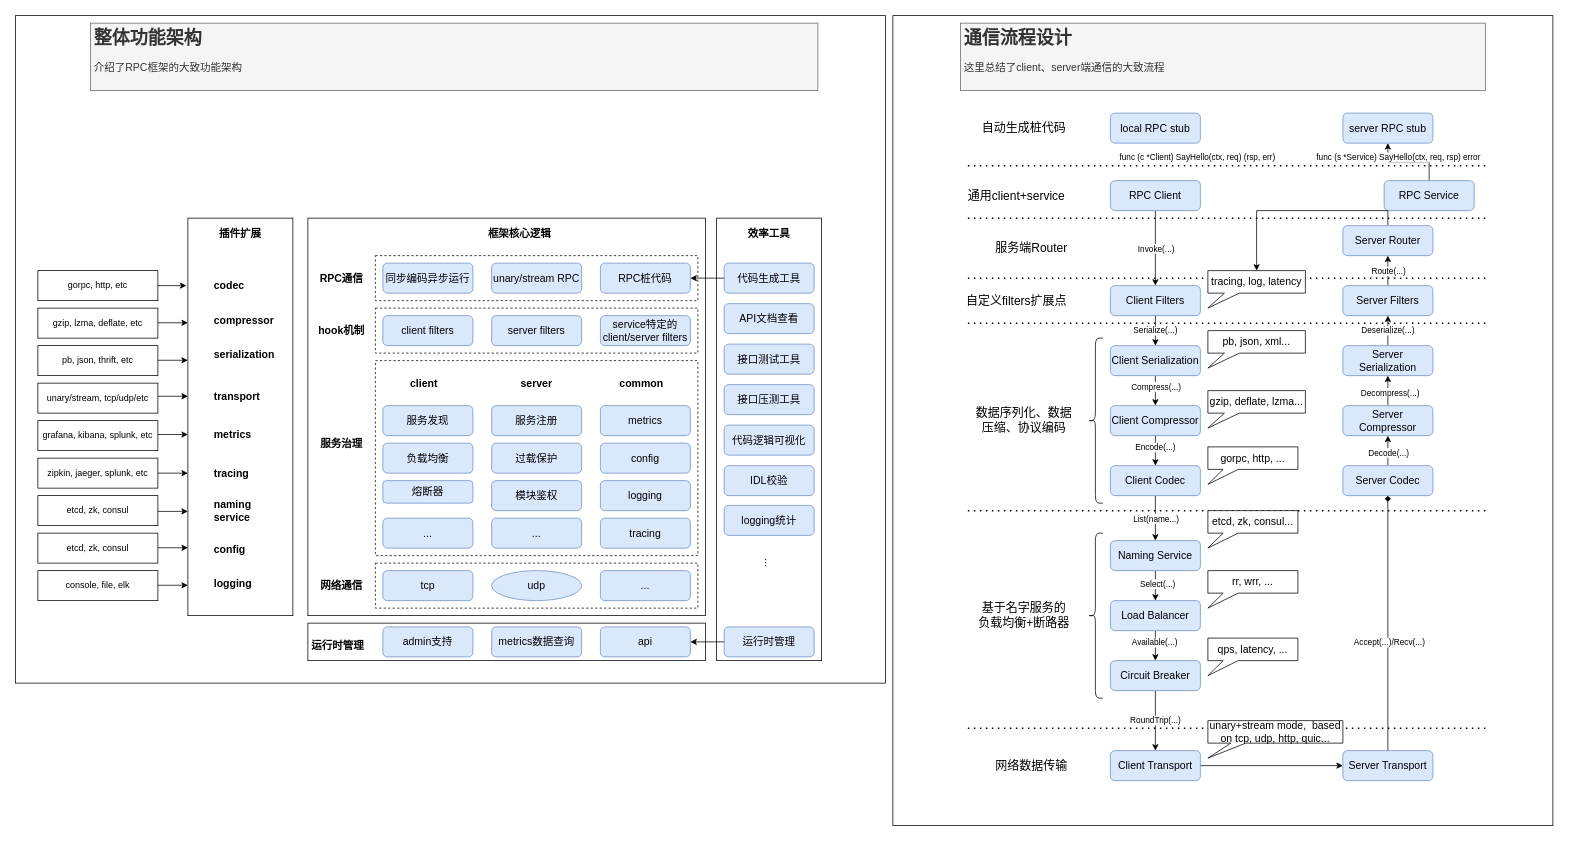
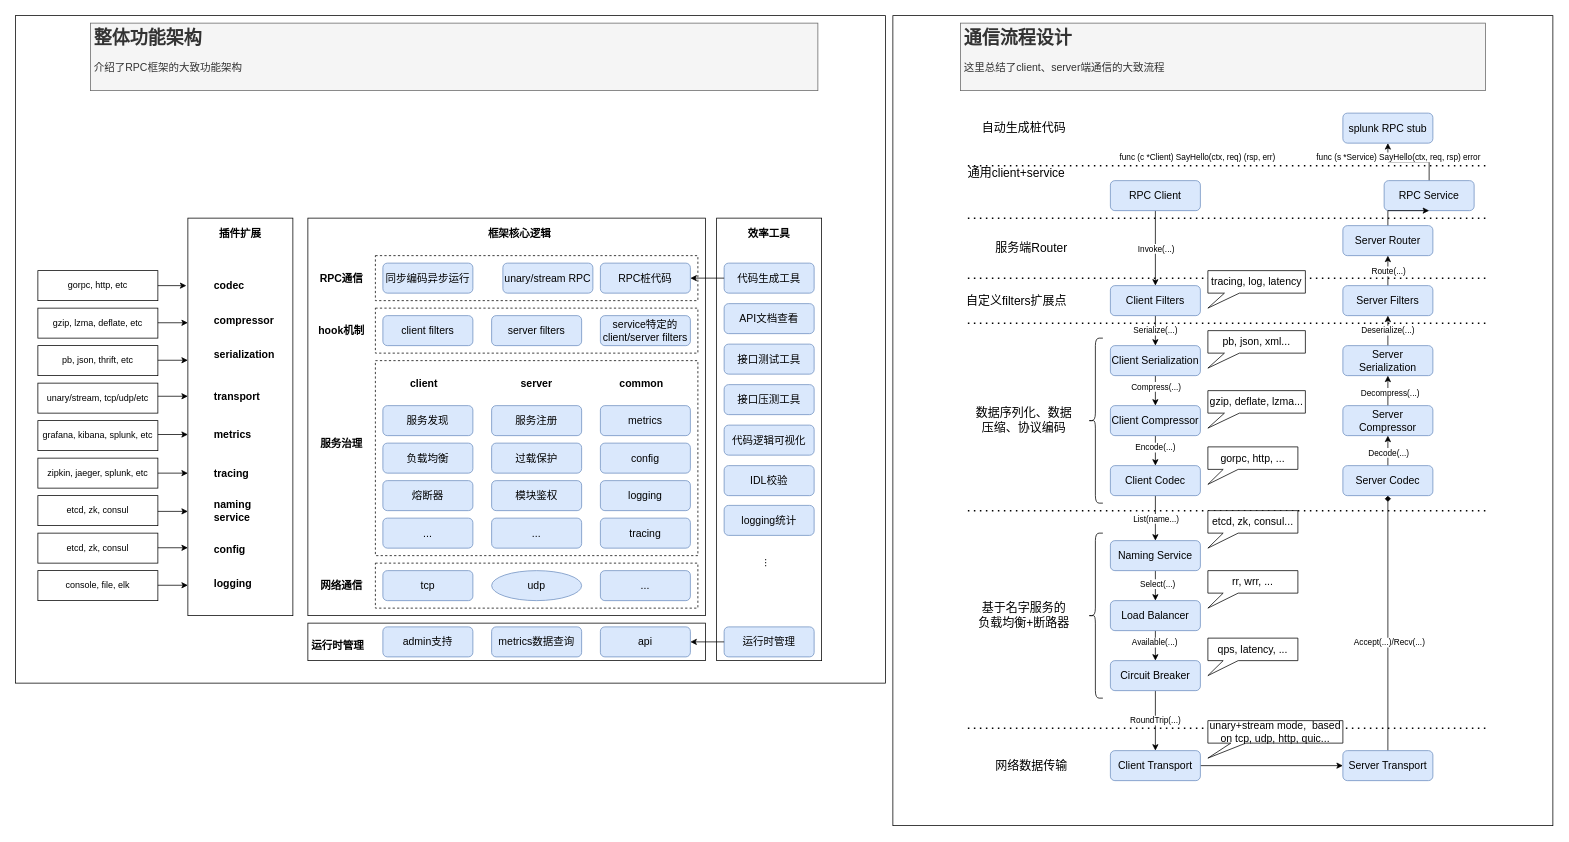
- <mxCell id="38" value="&lt;span style=&quot;font-size: 14px&quot;&gt;local RPC stub&lt;/span&gt;" style="rounded=1;whiteSpace=wrap;html=1;fillColor=#dae8fc;strokeColor=#6c8ebf;" parent="1" vertex="1"><mxGeometry x="1480" y="150" width="120" height="40" as="geometry" /></mxCell>
- <mxCell id="37" value="&lt;span style=&quot;font-size: 14px&quot;&gt;server RPC stub&lt;/span&gt;" style="rounded=1;whiteSpace=wrap;html=1;fillColor=#dae8fc;strokeColor=#6c8ebf;" parent="1" vertex="1"><mxGeometry x="1790" y="150" width="120" height="40" as="geometry" /></mxCell>
+ <mxCell id="37" value="&lt;span style=&quot;font-size: 14px&quot;&gt;splunk RPC stub&lt;/span&gt;" style="rounded=1;whiteSpace=wrap;html=1;fillColor=#dae8fc;strokeColor=#6c8ebf;" parent="1" vertex="1"><mxGeometry x="1790" y="150" width="120" height="40" as="geometry" /></mxCell>
- <mxCell id="63" value="通用client+service" style="text;html=1;strokeColor=none;fillColor=none;align=center;verticalAlign=middle;whiteSpace=wrap;rounded=0;fontSize=16;" parent="1" vertex="1"><mxGeometry x="1270" y="250" width="170" height="20" as="geometry" /></mxCell>
+ <mxCell id="63" value="通用client+service" style="text;html=1;strokeColor=none;fillColor=none;align=center;verticalAlign=middle;whiteSpace=wrap;rounded=0;fontSize=16;" parent="1" vertex="1"><mxGeometry x="1270" y="220" width="170" height="20" as="geometry" /></mxCell>
- <mxCell id="60" style="edgeStyle=orthogonalEdgeStyle;rounded=0;orthogonalLoop=1;jettySize=auto;html=1;exitX=0.5;exitY=0;exitDx=0;exitDy=0;" parent="1" source="61" target="71" edge="1"><mxGeometry relative="1" as="geometry" /></mxCell>
+ <mxCell id="60" style="edgeStyle=orthogonalEdgeStyle;rounded=0;orthogonalLoop=1;jettySize=auto;html=1;exitX=0.5;exitY=0;exitDx=0;exitDy=0;entryX=0.5;entryY=1;entryDx=0;entryDy=0;" parent="1" source="61" target="10" edge="1"><mxGeometry relative="1" as="geometry" /></mxCell>
- <mxCell id="87" value="&lt;span style=&quot;font-size: 14px&quot;&gt;unary/stream RPC&lt;/span&gt;" style="rounded=1;whiteSpace=wrap;html=1;fillColor=#dae8fc;strokeColor=#6c8ebf;" parent="1" vertex="1"><mxGeometry x="655" y="350" width="120" height="40" as="geometry" /></mxCell>
+ <mxCell id="87" value="&lt;span style=&quot;font-size: 14px&quot;&gt;unary/stream RPC&lt;/span&gt;" style="rounded=1;whiteSpace=wrap;html=1;fillColor=#dae8fc;strokeColor=#6c8ebf;" parent="1" vertex="1"><mxGeometry x="670" y="350" width="120" height="40" as="geometry" /></mxCell>
- <mxCell id="97" value="&lt;span style=&quot;font-size: 14px&quot;&gt;熔断器&lt;/span&gt;" style="rounded=1;whiteSpace=wrap;html=1;fillColor=#dae8fc;strokeColor=#6c8ebf;" parent="1" vertex="1"><mxGeometry x="510" y="640" width="120" height="30" as="geometry" /></mxCell>
+ <mxCell id="97" value="&lt;span style=&quot;font-size: 14px&quot;&gt;熔断器&lt;/span&gt;" style="rounded=1;whiteSpace=wrap;html=1;fillColor=#dae8fc;strokeColor=#6c8ebf;" parent="1" vertex="1"><mxGeometry x="510" y="640" width="120" height="40" as="geometry" /></mxCell>
